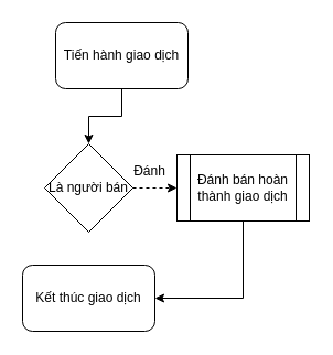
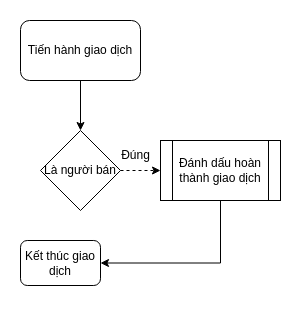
- <mxCell id="3" value="Tiến hành giao dịch" style="rounded=1;whiteSpace=wrap;html=1;" vertex="1" parent="1"><mxGeometry x="50" y="20" width="120" height="60" as="geometry" /></mxCell>
+ <mxCell id="3" value="Tiến hành giao dịch" style="rounded=1;whiteSpace=wrap;html=1;" vertex="1" parent="1"><mxGeometry x="20" y="20" width="120" height="60" as="geometry" /></mxCell>
- <mxCell id="9" value="Đánh" style="text;html=1;align=center;verticalAlign=middle;resizable=0;points=[];autosize=1;strokeColor=none;fillColor=none;" vertex="1" parent="1"><mxGeometry x="110" y="140" width="50" height="30" as="geometry" /></mxCell>
+ <mxCell id="9" value="Đúng" style="text;html=1;align=center;verticalAlign=middle;resizable=0;points=[];autosize=1;strokeColor=none;fillColor=none;" vertex="1" parent="1"><mxGeometry x="110" y="140" width="50" height="30" as="geometry" /></mxCell>
- <mxCell id="6" value="Đánh bán hoàn thành giao dịch" style="shape=process;whiteSpace=wrap;html=1;backgroundOutline=1;" vertex="1" parent="1"><mxGeometry x="160" y="140" width="120" height="60" as="geometry" /></mxCell>
+ <mxCell id="6" value="Đánh dấu hoàn thành giao dịch" style="shape=process;whiteSpace=wrap;html=1;backgroundOutline=1;" vertex="1" parent="1"><mxGeometry x="160" y="140" width="120" height="60" as="geometry" /></mxCell>
- <mxCell id="4" value="Kết thúc giao dịch" style="rounded=1;whiteSpace=wrap;html=1;" vertex="1" parent="1"><mxGeometry x="20" y="240" width="120" height="60" as="geometry" /></mxCell>
+ <mxCell id="4" value="Kết thúc giao dịch" style="rounded=1;whiteSpace=wrap;html=1;" vertex="1" parent="1"><mxGeometry x="20" y="240" width="80" height="45" as="geometry" /></mxCell>
